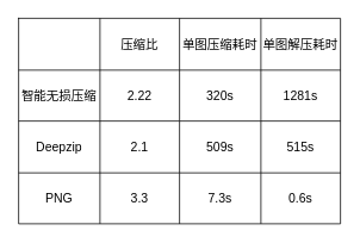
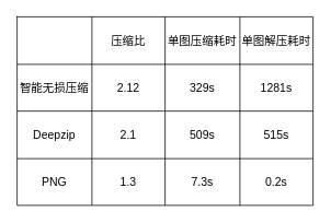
- <mxCell id="10" value="&lt;font style=&quot;font-size: 14px;&quot;&gt;2.22&lt;/font&gt;" style="shape=partialRectangle;html=1;whiteSpace=wrap;connectable=0;strokeColor=inherit;overflow=hidden;fillColor=none;top=0;left=0;bottom=0;right=0;pointerEvents=1;" vertex="1" parent="8"><mxGeometry x="91" width="89" height="57" as="geometry"><mxRectangle width="89" height="57" as="alternateBounds" /></mxGeometry></mxCell>
+ <mxCell id="10" value="&lt;font style=&quot;font-size: 14px;&quot;&gt;2.12&lt;/font&gt;" style="shape=partialRectangle;html=1;whiteSpace=wrap;connectable=0;strokeColor=inherit;overflow=hidden;fillColor=none;top=0;left=0;bottom=0;right=0;pointerEvents=1;" vertex="1" parent="8"><mxGeometry x="91" width="89" height="57" as="geometry"><mxRectangle width="89" height="57" as="alternateBounds" /></mxGeometry></mxCell>
- <mxCell id="11" value="&lt;font style=&quot;font-size: 14px;&quot;&gt;320s&lt;/font&gt;" style="shape=partialRectangle;html=1;whiteSpace=wrap;connectable=0;strokeColor=inherit;overflow=hidden;fillColor=none;top=0;left=0;bottom=0;right=0;pointerEvents=1;" vertex="1" parent="8"><mxGeometry x="180" width="91" height="57" as="geometry"><mxRectangle width="91" height="57" as="alternateBounds" /></mxGeometry></mxCell>
+ <mxCell id="11" value="&lt;font style=&quot;font-size: 14px;&quot;&gt;329s&lt;/font&gt;" style="shape=partialRectangle;html=1;whiteSpace=wrap;connectable=0;strokeColor=inherit;overflow=hidden;fillColor=none;top=0;left=0;bottom=0;right=0;pointerEvents=1;" vertex="1" parent="8"><mxGeometry x="180" width="91" height="57" as="geometry"><mxRectangle width="91" height="57" as="alternateBounds" /></mxGeometry></mxCell>
- <mxCell id="20" value="&lt;font style=&quot;font-size: 14px;&quot;&gt;3.3&lt;/font&gt;" style="shape=partialRectangle;html=1;whiteSpace=wrap;connectable=0;strokeColor=inherit;overflow=hidden;fillColor=none;top=0;left=0;bottom=0;right=0;pointerEvents=1;" vertex="1" parent="18"><mxGeometry x="91" width="89" height="57" as="geometry"><mxRectangle width="89" height="57" as="alternateBounds" /></mxGeometry></mxCell>
+ <mxCell id="20" value="&lt;font style=&quot;font-size: 14px;&quot;&gt;1.3&lt;/font&gt;" style="shape=partialRectangle;html=1;whiteSpace=wrap;connectable=0;strokeColor=inherit;overflow=hidden;fillColor=none;top=0;left=0;bottom=0;right=0;pointerEvents=1;" vertex="1" parent="18"><mxGeometry x="91" width="89" height="57" as="geometry"><mxRectangle width="89" height="57" as="alternateBounds" /></mxGeometry></mxCell>
- <mxCell id="22" value="&lt;font style=&quot;font-size: 14px;&quot;&gt;0.6s&lt;/font&gt;" style="shape=partialRectangle;html=1;whiteSpace=wrap;connectable=0;strokeColor=inherit;overflow=hidden;fillColor=none;top=0;left=0;bottom=0;right=0;pointerEvents=1;" vertex="1" parent="18"><mxGeometry x="271" width="89" height="57" as="geometry"><mxRectangle width="89" height="57" as="alternateBounds" /></mxGeometry></mxCell>
+ <mxCell id="22" value="&lt;font style=&quot;font-size: 14px;&quot;&gt;0.2s&lt;/font&gt;" style="shape=partialRectangle;html=1;whiteSpace=wrap;connectable=0;strokeColor=inherit;overflow=hidden;fillColor=none;top=0;left=0;bottom=0;right=0;pointerEvents=1;" vertex="1" parent="18"><mxGeometry x="271" width="89" height="57" as="geometry"><mxRectangle width="89" height="57" as="alternateBounds" /></mxGeometry></mxCell>
